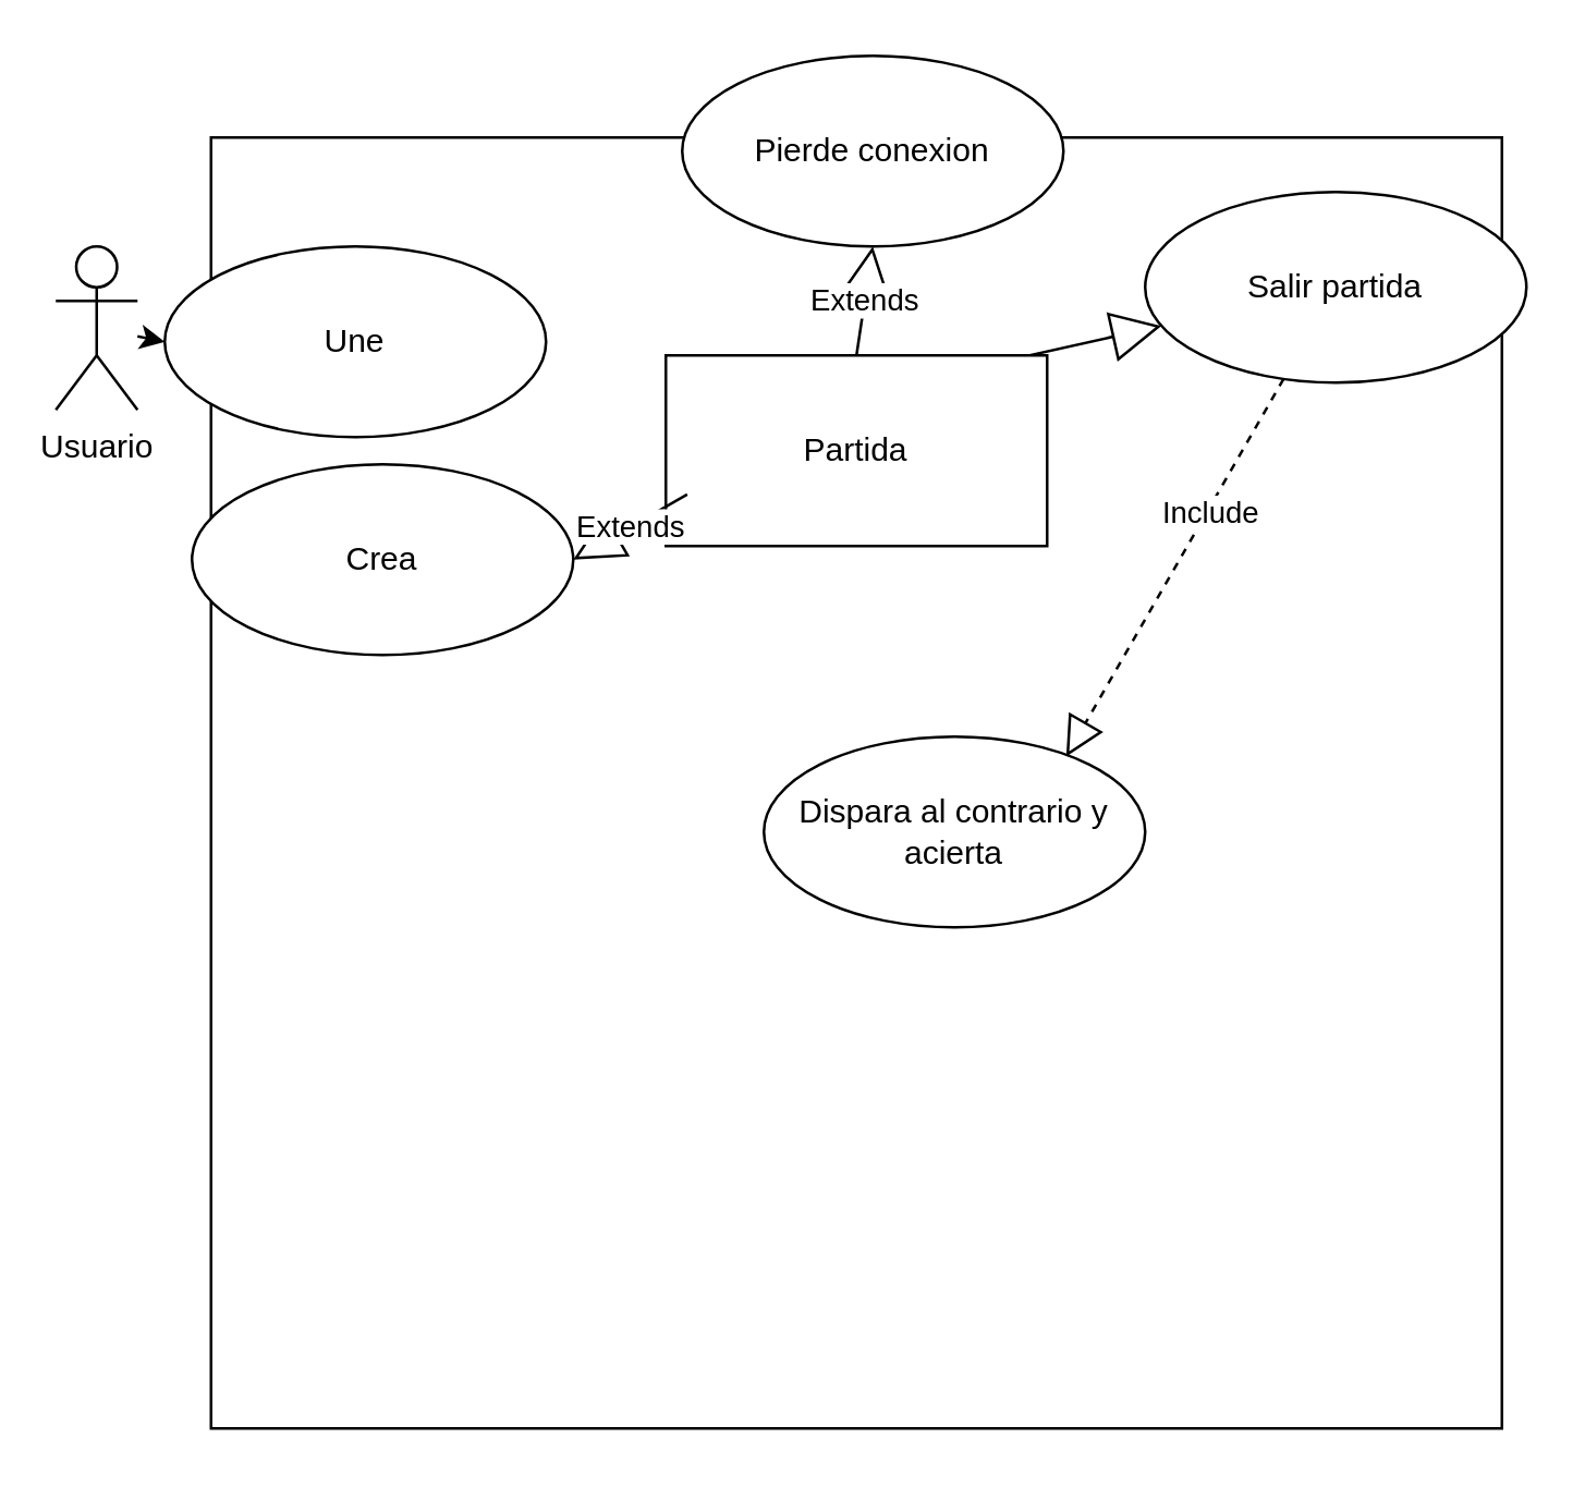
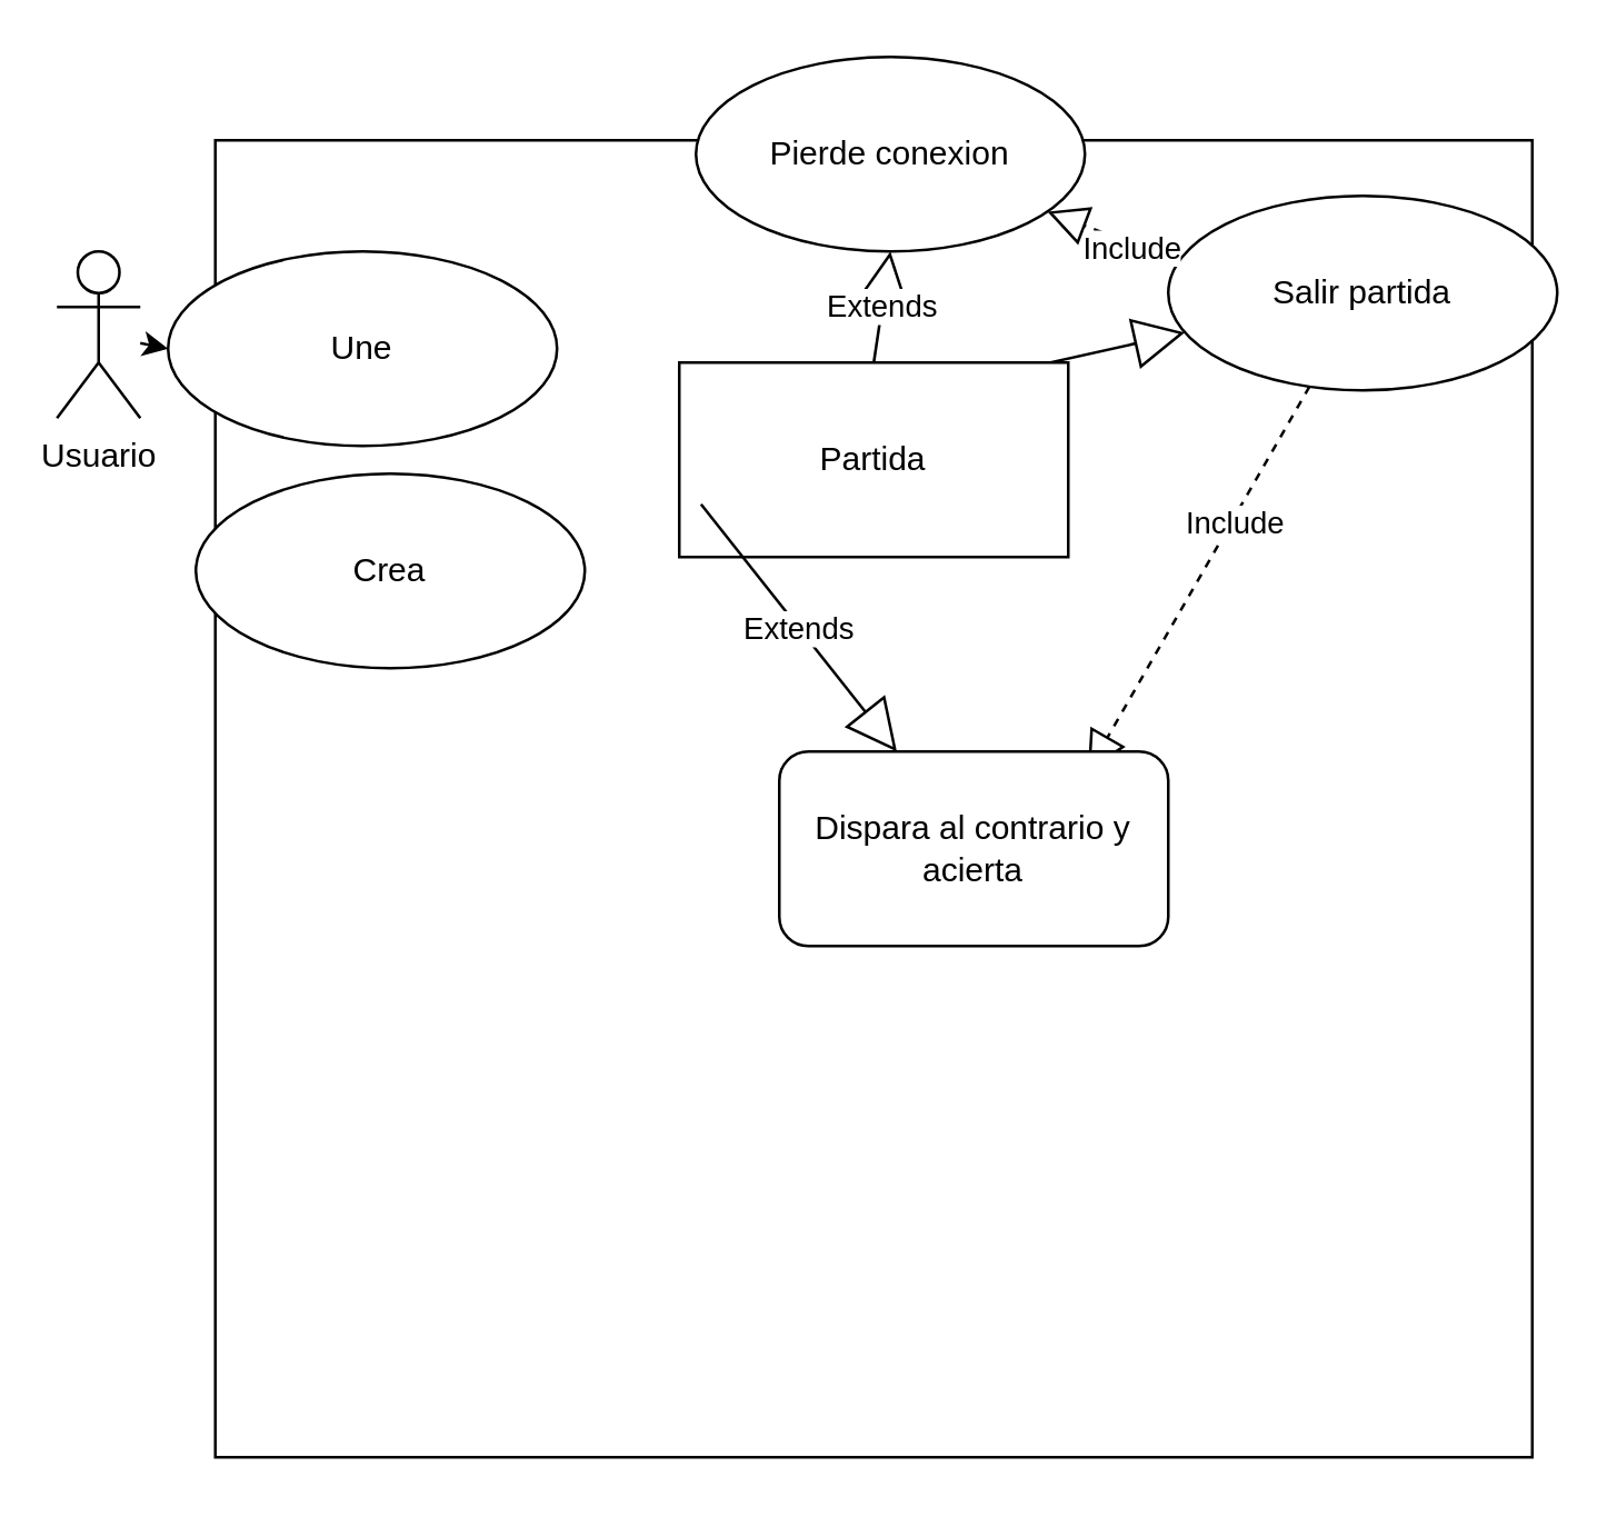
+ <mxCell id="16" value="" style="endArrow=block;dashed=1;endFill=0;endSize=12;html=1;exitX=0.029;exitY=0.339;exitDx=0;exitDy=0;exitPerimeter=0;" edge="1" parent="1" source="12" target="14"><mxGeometry width="160" relative="1" as="geometry"><mxPoint x="480.648" y="148.636" as="sourcePoint" /><mxPoint x="401.02" y="287.28" as="targetPoint" /></mxGeometry></mxCell>
+ <mxCell id="17" value="Include" style="edgeLabel;html=1;align=center;verticalAlign=middle;resizable=0;points=[];" vertex="1" connectable="0" parent="16"><mxGeometry x="-0.298" y="1" relative="1" as="geometry"><mxPoint as="offset" /></mxGeometry></mxCell>
- <mxCell id="9" value="Extends" style="endArrow=block;endSize=16;endFill=0;html=1;entryX=1;entryY=0.5;entryDx=0;entryDy=0;exitX=0.056;exitY=0.729;exitDx=0;exitDy=0;exitPerimeter=0;" edge="1" parent="1" source="8" target="4"><mxGeometry width="160" relative="1" as="geometry"><mxPoint x="120" y="290" as="sourcePoint" /><mxPoint x="280" y="290" as="targetPoint" /></mxGeometry></mxCell>
+ <mxCell id="9" value="Extends" style="endArrow=block;endSize=16;endFill=0;html=1;exitX=0.056;exitY=0.729;exitDx=0;exitDy=0;exitPerimeter=0;" edge="1" parent="1" source="8" target="13"><mxGeometry width="160" relative="1" as="geometry"><mxPoint x="120" y="290" as="sourcePoint" /><mxPoint x="280" y="290" as="targetPoint" /></mxGeometry></mxCell>
- <mxCell id="13" value="Dispara al contrario y acierta" style="ellipse;whiteSpace=wrap;html=1;" vertex="1" parent="1"><mxGeometry x="280" y="270" width="140" height="70" as="geometry" /></mxCell>
+ <mxCell id="13" value="Dispara al contrario y acierta" style="whiteSpace=wrap;html=1;rounded=1;" vertex="1" parent="1"><mxGeometry x="280" y="270" width="140" height="70" as="geometry" /></mxCell>
